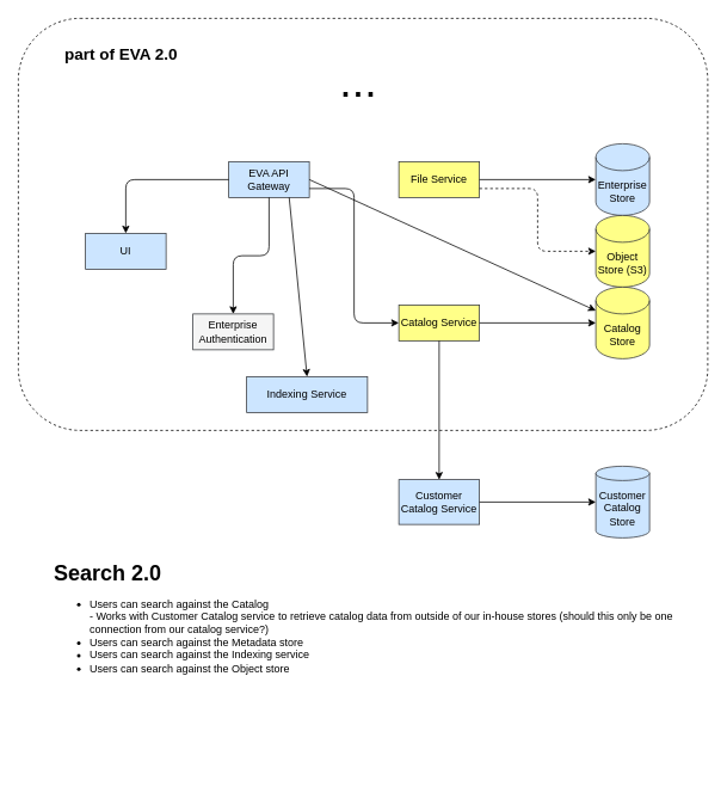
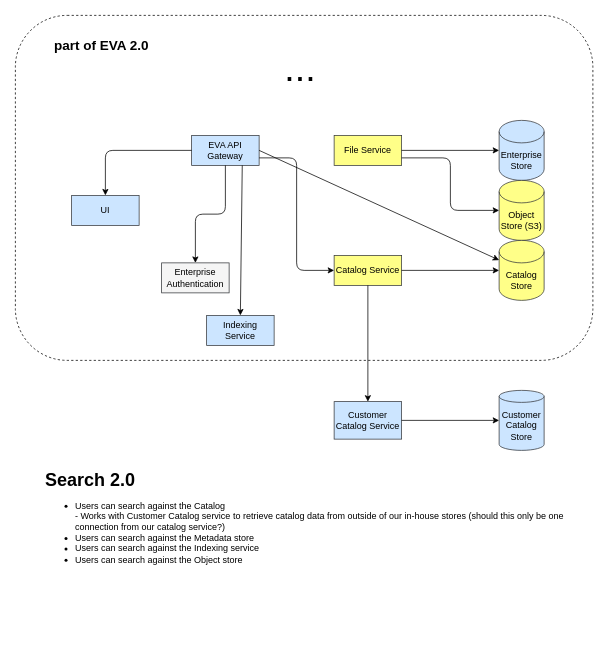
- <mxCell id="18" value="" style="edgeStyle=elbowEdgeStyle;elbow=horizontal;endArrow=classic;html=1;exitX=1;exitY=0.75;exitDx=0;exitDy=0;entryX=0;entryY=0.5;entryDx=0;entryDy=0;entryPerimeter=0;dashed=1;" edge="1" parent="1" source="4" target="10"><mxGeometry width="50" height="50" relative="1" as="geometry"><mxPoint x="385" y="340" as="sourcePoint" /><mxPoint x="435" y="290" as="targetPoint" /></mxGeometry></mxCell>
+ <mxCell id="18" value="" style="edgeStyle=elbowEdgeStyle;elbow=horizontal;endArrow=classic;html=1;exitX=1;exitY=0.75;exitDx=0;exitDy=0;entryX=0;entryY=0.5;entryDx=0;entryDy=0;entryPerimeter=0;" edge="1" parent="1" source="4" target="10"><mxGeometry width="50" height="50" relative="1" as="geometry"><mxPoint x="385" y="340" as="sourcePoint" /><mxPoint x="435" y="290" as="targetPoint" /></mxGeometry></mxCell>
- <mxCell id="5" value="Indexing Service" style="rounded=0;whiteSpace=wrap;html=1;fillColor=#cce5ff;strokeColor=#36393d;" vertex="1" parent="1"><mxGeometry x="275" y="420" width="135" height="40" as="geometry" /></mxCell>
+ <mxCell id="5" value="Indexing Service" style="rounded=0;whiteSpace=wrap;html=1;fillColor=#cce5ff;strokeColor=#36393d;" vertex="1" parent="1"><mxGeometry x="275" y="420" width="90" height="40" as="geometry" /></mxCell>
